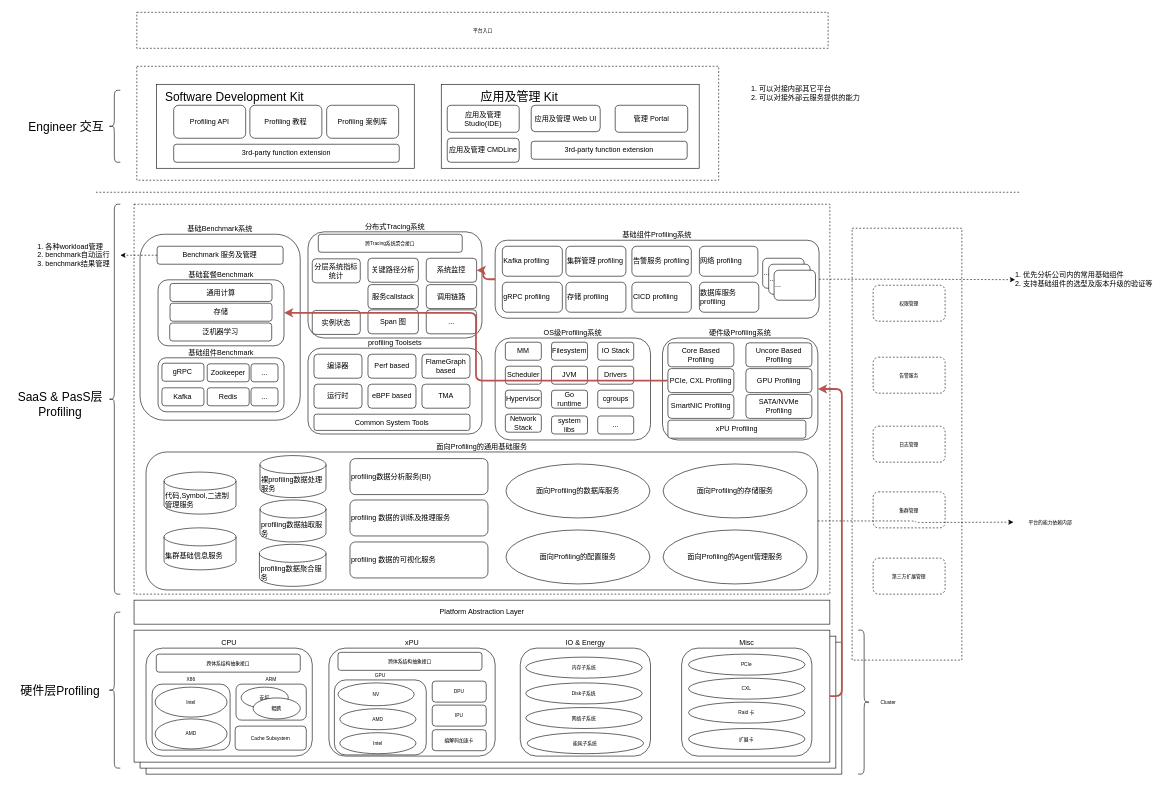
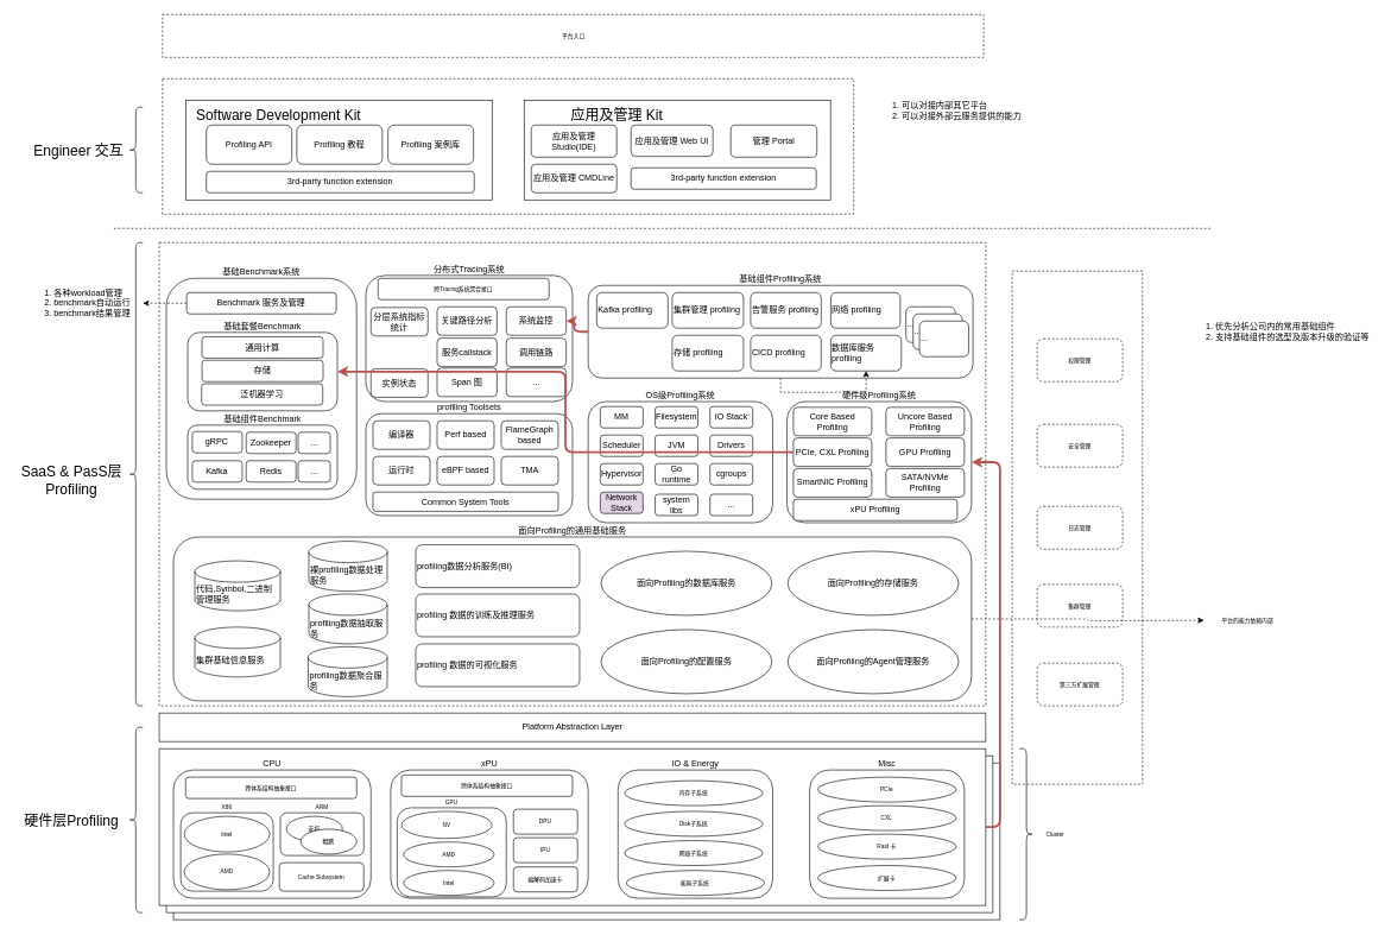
- <mxCell id="156" style="edgeStyle=orthogonalEdgeStyle;rounded=0;orthogonalLoop=1;jettySize=auto;html=1;dashed=1;entryX=0.007;entryY=0.526;entryDx=0;entryDy=0;entryPerimeter=0;" edge="1" parent="1" source="44" target="21"><mxGeometry relative="1" as="geometry"><mxPoint x="1420" y="465" as="targetPoint" /></mxGeometry></mxCell>
+ <mxCell id="156" style="edgeStyle=orthogonalEdgeStyle;rounded=0;orthogonalLoop=1;jettySize=auto;html=1;dashed=1;" edge="1" parent="1" source="44" target="52"><mxGeometry relative="1" as="geometry"><mxPoint x="1420" y="465" as="targetPoint" /></mxGeometry></mxCell>
- <mxCell id="46" value="gRPC profiling" style="rounded=1;whiteSpace=wrap;html=1;strokeColor=#000000;align=left;" vertex="1" parent="43"><mxGeometry x="12" y="70" width="100" height="50" as="geometry" /></mxCell>
- <mxCell id="108" value="告警服务" style="rounded=1;whiteSpace=wrap;html=1;dashed=1;fontSize=8;strokeColor=#000000;align=center;" vertex="1" parent="24"><mxGeometry x="1232.12" y="255" width="120" height="60" as="geometry" /></mxCell>
+ <mxCell id="108" value="安全管理" style="rounded=1;whiteSpace=wrap;html=1;dashed=1;fontSize=8;strokeColor=#000000;align=center;" vertex="1" parent="24"><mxGeometry x="1232.12" y="255" width="120" height="60" as="geometry" /></mxCell>
- <mxCell id="60" value="Network Stack" style="rounded=1;whiteSpace=wrap;html=1;strokeColor=#000000;align=center;" vertex="1" parent="24"><mxGeometry x="619" y="350" width="60" height="30" as="geometry" /></mxCell>
+ <mxCell id="60" value="Network Stack" style="rounded=1;whiteSpace=wrap;html=1;strokeColor=#000000;align=center;fillColor=#e1d5e7;" vertex="1" parent="24"><mxGeometry x="619" y="350" width="60" height="30" as="geometry" /></mxCell>
